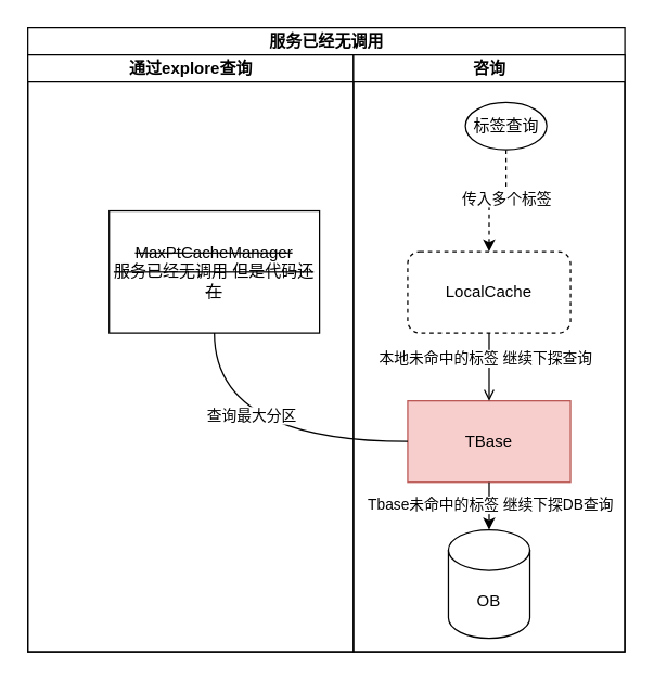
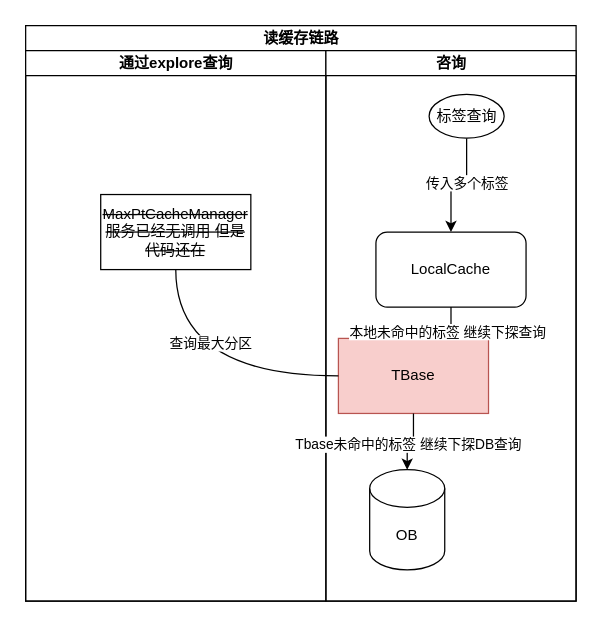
- <mxCell id="2" value="服务已经无调用" style="swimlane;childLayout=stackLayout;resizeParent=1;resizeParentMax=0;startSize=20;html=1;" vertex="1" parent="1"><mxGeometry x="20" y="20" width="440" height="460" as="geometry" /></mxCell>
+ <mxCell id="2" value="读缓存链路" style="swimlane;childLayout=stackLayout;resizeParent=1;resizeParentMax=0;startSize=20;html=1;" vertex="1" parent="1"><mxGeometry x="20" y="20" width="440" height="460" as="geometry" /></mxCell>
- <mxCell id="7" value="" style="edgeStyle=orthogonalEdgeStyle;rounded=0;orthogonalLoop=1;jettySize=auto;html=1;dashed=1;" edge="1" parent="5" source="9" target="12"><mxGeometry relative="1" as="geometry" /></mxCell>
+ <mxCell id="7" value="" style="edgeStyle=orthogonalEdgeStyle;rounded=0;orthogonalLoop=1;jettySize=auto;html=1;" edge="1" parent="5" source="9" target="12"><mxGeometry relative="1" as="geometry" /></mxCell>
- <mxCell id="4" value="&lt;strike&gt;MaxPtCacheManager&lt;br&gt;服务已经无调用 但是代码还在&lt;br&gt;&lt;/strike&gt;" style="rounded=0;whiteSpace=wrap;html=1;" vertex="1" parent="3"><mxGeometry x="60" y="115" width="155" height="90" as="geometry" /></mxCell>
+ <mxCell id="4" value="&lt;strike&gt;MaxPtCacheManager&lt;br&gt;服务已经无调用 但是代码还在&lt;br&gt;&lt;/strike&gt;" style="rounded=0;whiteSpace=wrap;html=1;" vertex="1" parent="3"><mxGeometry x="60" y="115" width="120" height="60" as="geometry" /></mxCell>
- <mxCell id="12" value="LocalCache" style="rounded=1;whiteSpace=wrap;html=1;dashed=1;" vertex="1" parent="5"><mxGeometry x="40" y="145" width="120" height="60" as="geometry" /></mxCell>
+ <mxCell id="12" value="LocalCache" style="rounded=1;whiteSpace=wrap;html=1;" vertex="1" parent="5"><mxGeometry x="40" y="145" width="120" height="60" as="geometry" /></mxCell>
- <mxCell id="6" value="TBase" style="rounded=0;whiteSpace=wrap;html=1;fillColor=#f8cecc;strokeColor=#b85450;" vertex="1" parent="5"><mxGeometry x="40" y="255" width="120" height="60" as="geometry" /></mxCell>
+ <mxCell id="6" value="TBase" style="rounded=0;whiteSpace=wrap;html=1;fillColor=#f8cecc;strokeColor=#b85450;" vertex="1" parent="5"><mxGeometry x="10" y="230" width="120" height="60" as="geometry" /></mxCell>
- <mxCell id="13" value="OB" style="shape=cylinder3;whiteSpace=wrap;html=1;boundedLbl=1;backgroundOutline=1;size=15;" vertex="1" parent="5"><mxGeometry x="70" y="350" width="60" height="80" as="geometry" /></mxCell>
+ <mxCell id="13" value="OB" style="shape=cylinder3;whiteSpace=wrap;html=1;boundedLbl=1;backgroundOutline=1;size=15;" vertex="1" parent="5"><mxGeometry x="35" y="335" width="60" height="80" as="geometry" /></mxCell>
